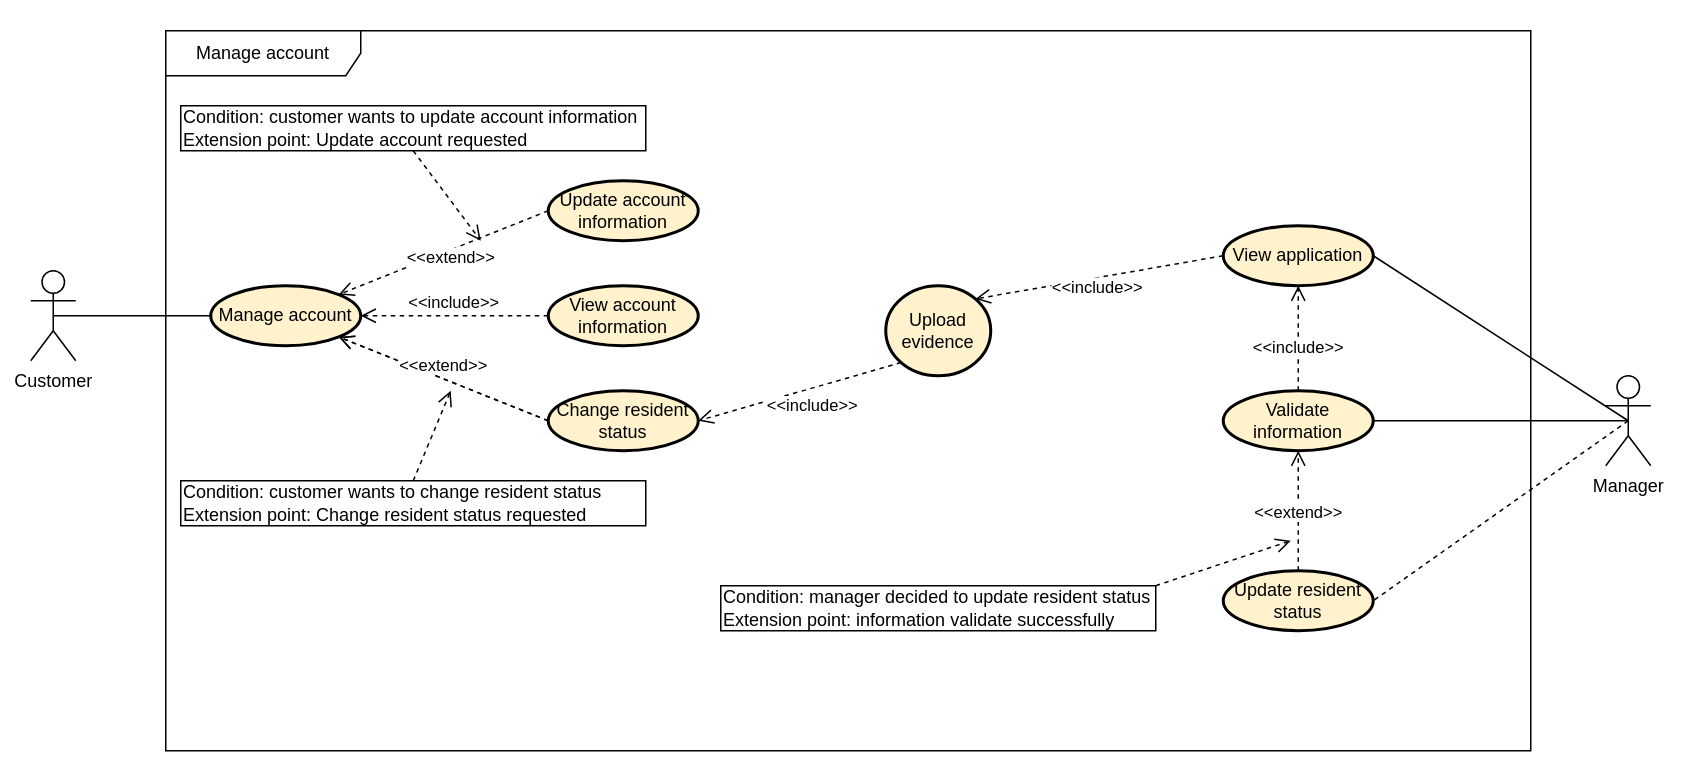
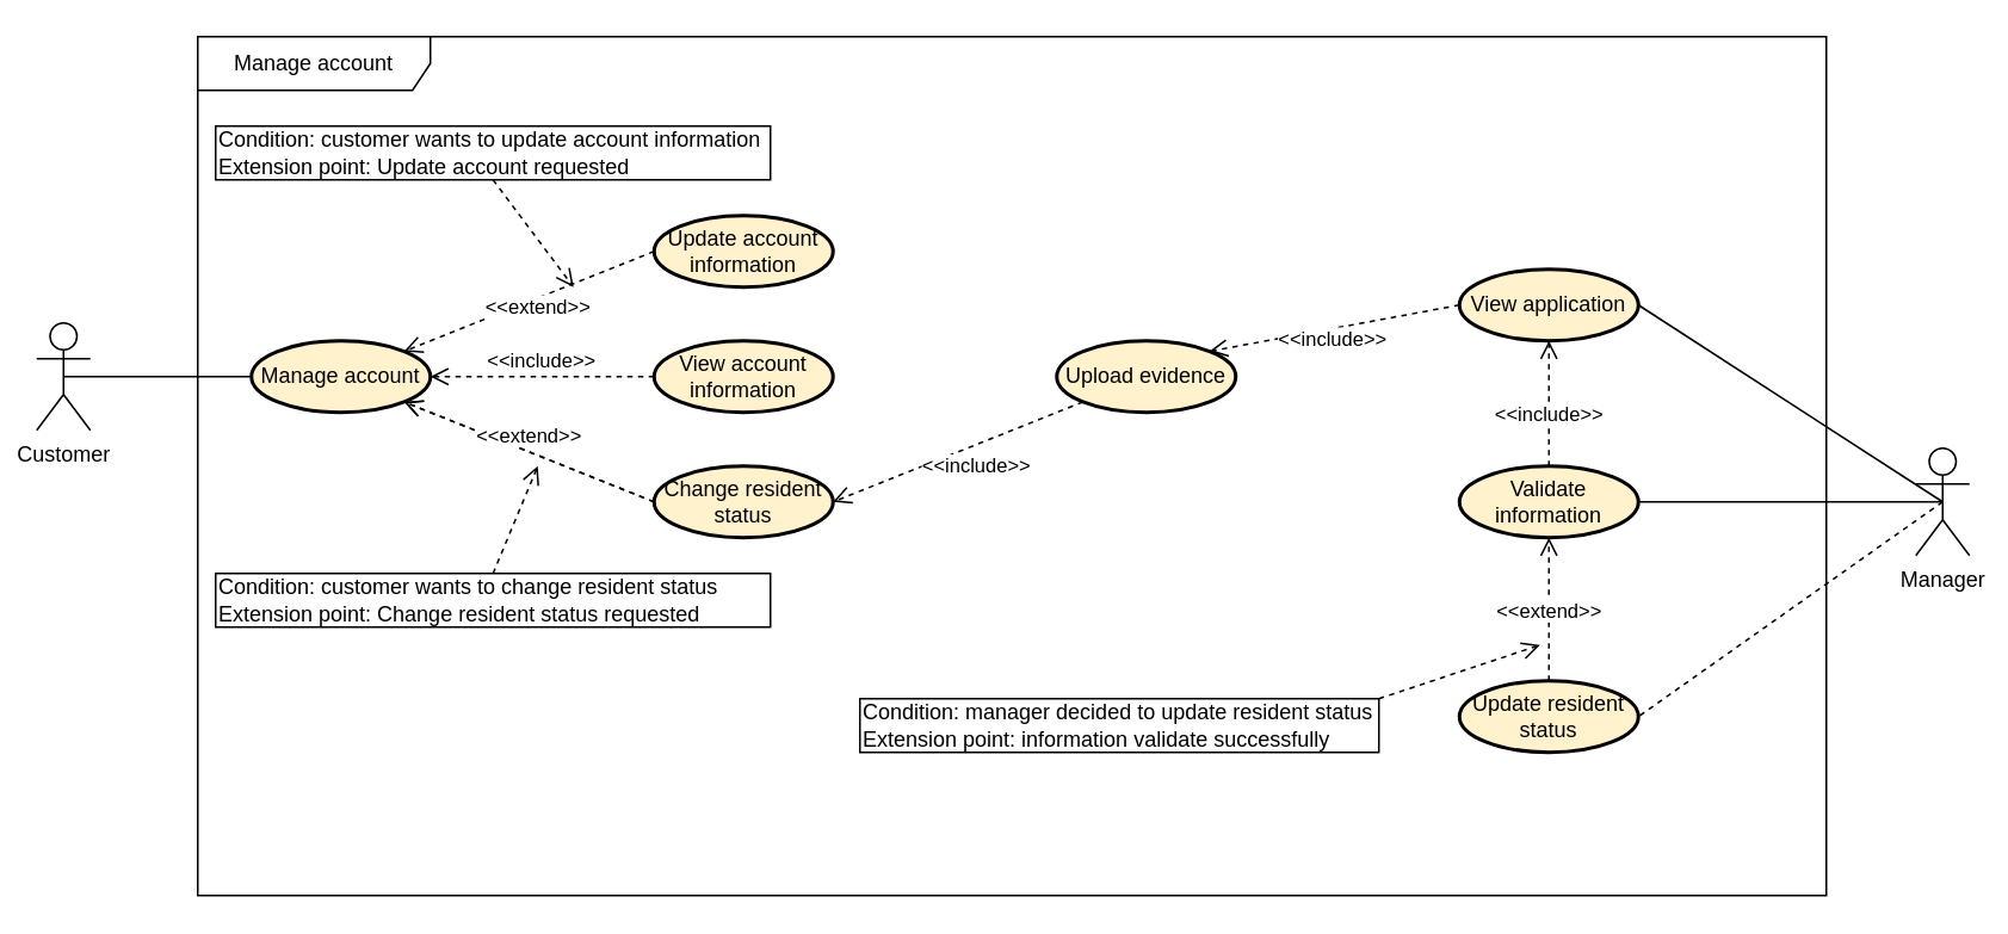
- <mxCell id="15" value="Upload evidence" style="ellipse;whiteSpace=wrap;html=1;align=center;fillColor=#fff2cc;strokeColor=light-dark(#000000, #6d5100);strokeWidth=2;" vertex="1" parent="1"><mxGeometry x="590" y="190" width="70" height="60" as="geometry" /></mxCell>
+ <mxCell id="15" value="Upload evidence" style="ellipse;whiteSpace=wrap;html=1;align=center;fillColor=#fff2cc;strokeColor=light-dark(#000000, #6d5100);strokeWidth=2;" vertex="1" parent="1"><mxGeometry x="590" y="190" width="100" height="40" as="geometry" /></mxCell>
